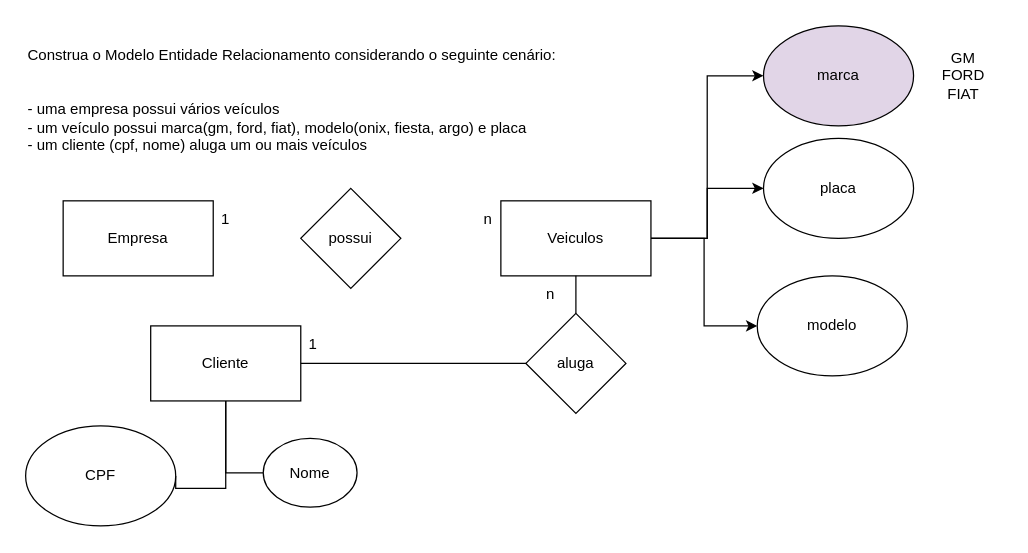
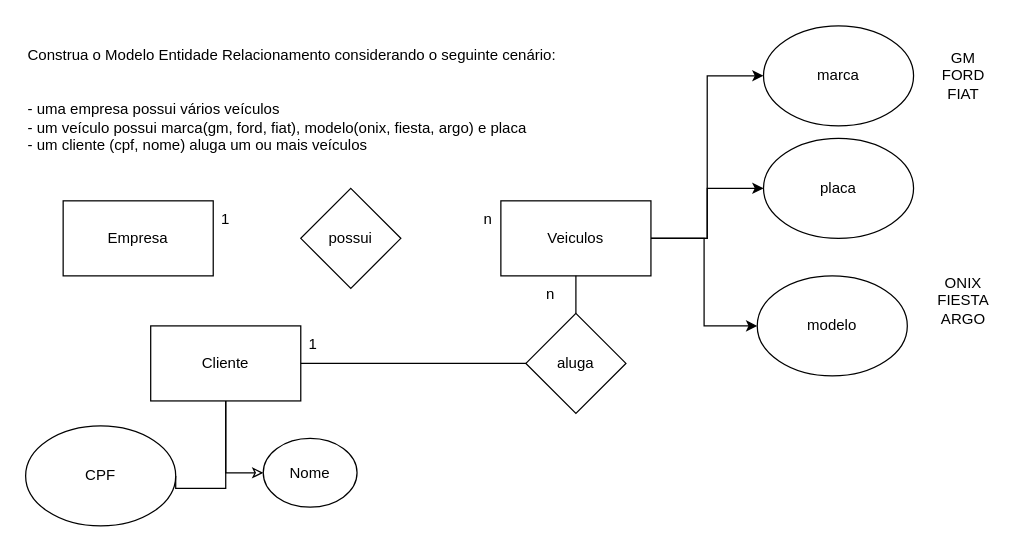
- <mxCell id="11" value="marca" style="ellipse;whiteSpace=wrap;html=1;fillColor=#e1d5e7;" vertex="1" parent="1"><mxGeometry x="610" y="20" width="120" height="80" as="geometry" /></mxCell>
+ <mxCell id="11" value="marca" style="ellipse;whiteSpace=wrap;html=1;" vertex="1" parent="1"><mxGeometry x="610" y="20" width="120" height="80" as="geometry" /></mxCell>
+ <mxCell id="15" value="ONIX&lt;br&gt;FIESTA&lt;br&gt;ARGO" style="text;html=1;strokeColor=none;fillColor=none;align=center;verticalAlign=middle;whiteSpace=wrap;rounded=0;" vertex="1" parent="1"><mxGeometry x="740" y="225" width="60" height="30" as="geometry" /></mxCell>
- <mxCell id="17" style="edgeStyle=orthogonalEdgeStyle;rounded=0;orthogonalLoop=1;jettySize=auto;html=1;entryX=0;entryY=0.5;entryDx=0;entryDy=0;endArrow=none;endFill=0;" edge="1" parent="1" source="19" target="25"><mxGeometry relative="1" as="geometry" /></mxCell>
+ <mxCell id="17" style="edgeStyle=orthogonalEdgeStyle;rounded=0;orthogonalLoop=1;jettySize=auto;html=1;entryX=0;entryY=0.5;entryDx=0;entryDy=0;endArrow=classic;endFill=0;" edge="1" parent="1" source="19" target="25"><mxGeometry relative="1" as="geometry" /></mxCell>
